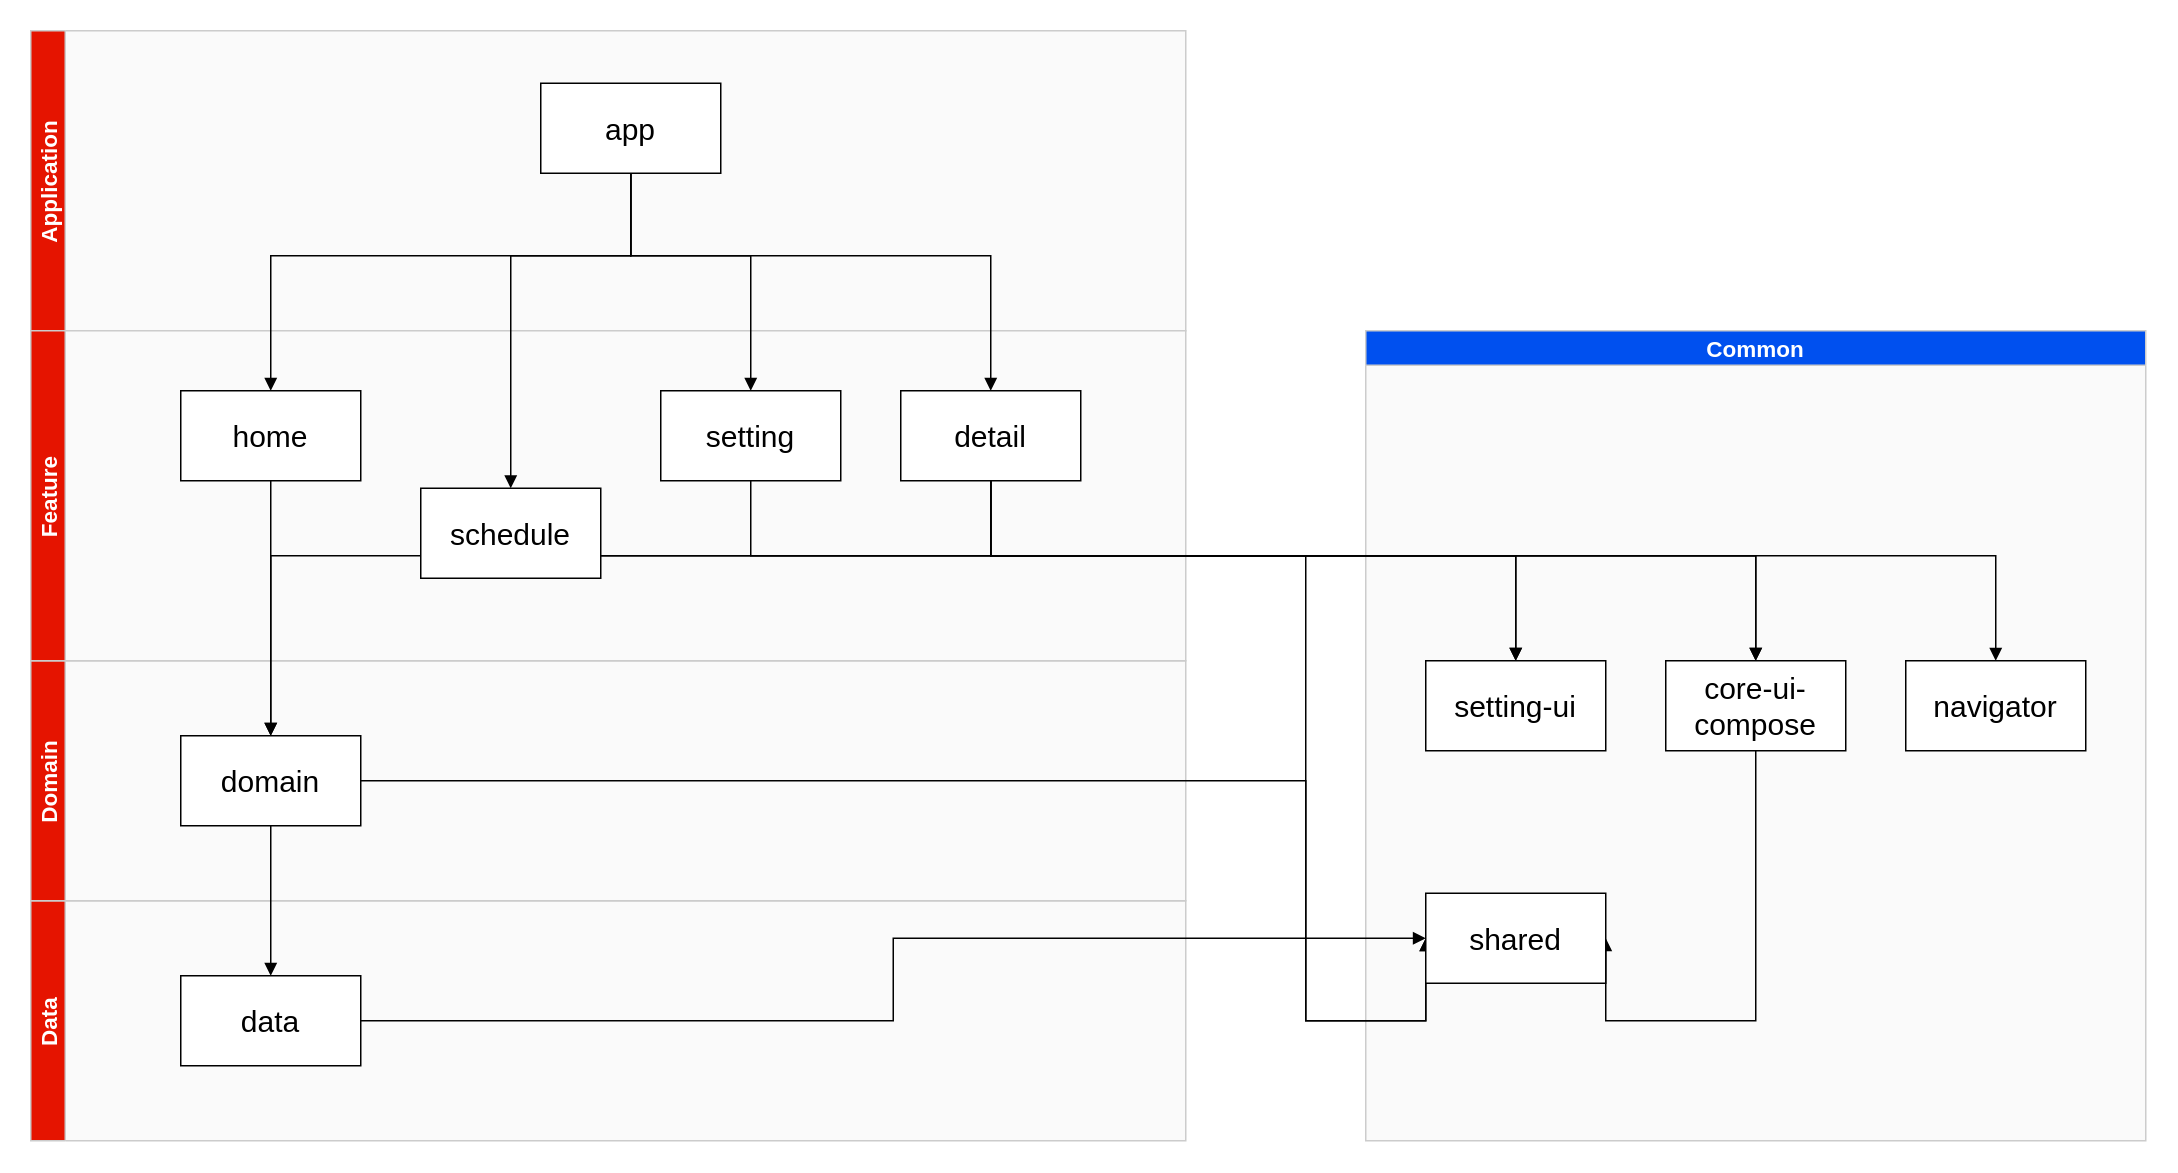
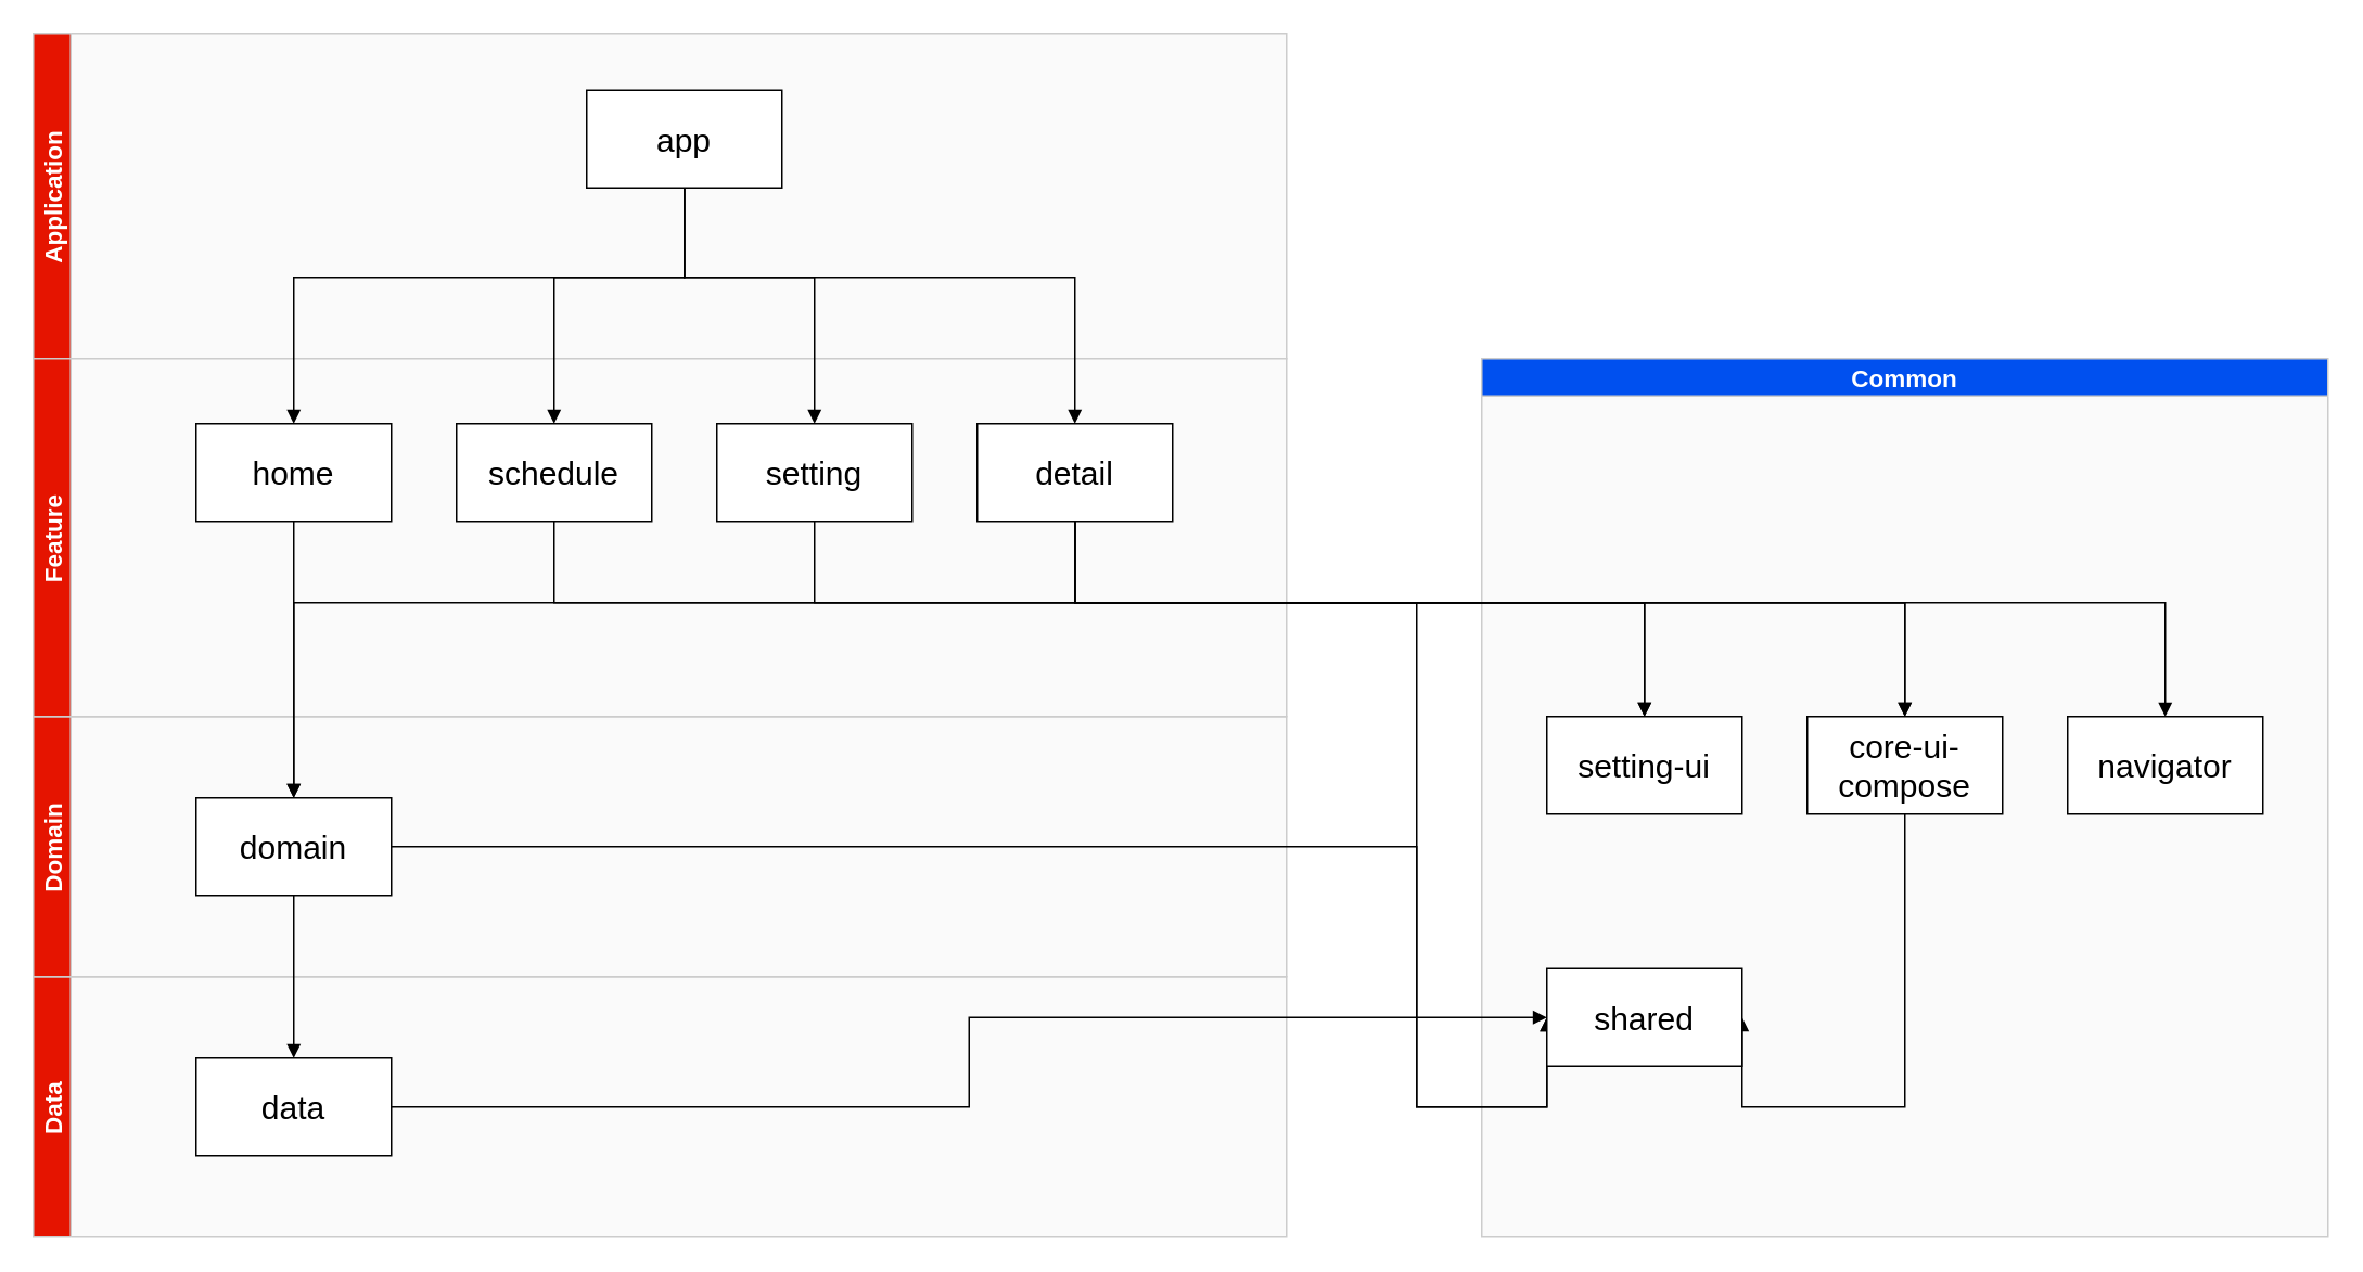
- <mxCell id="19" value="schedule" style="rounded=0;whiteSpace=wrap;html=1;fontSize=20;" parent="6" vertex="1"><mxGeometry x="260" y="105" width="120" height="60" as="geometry" /></mxCell>
+ <mxCell id="19" value="schedule" style="rounded=0;whiteSpace=wrap;html=1;fontSize=20;" parent="6" vertex="1"><mxGeometry x="260" y="40" width="120" height="60" as="geometry" /></mxCell>
